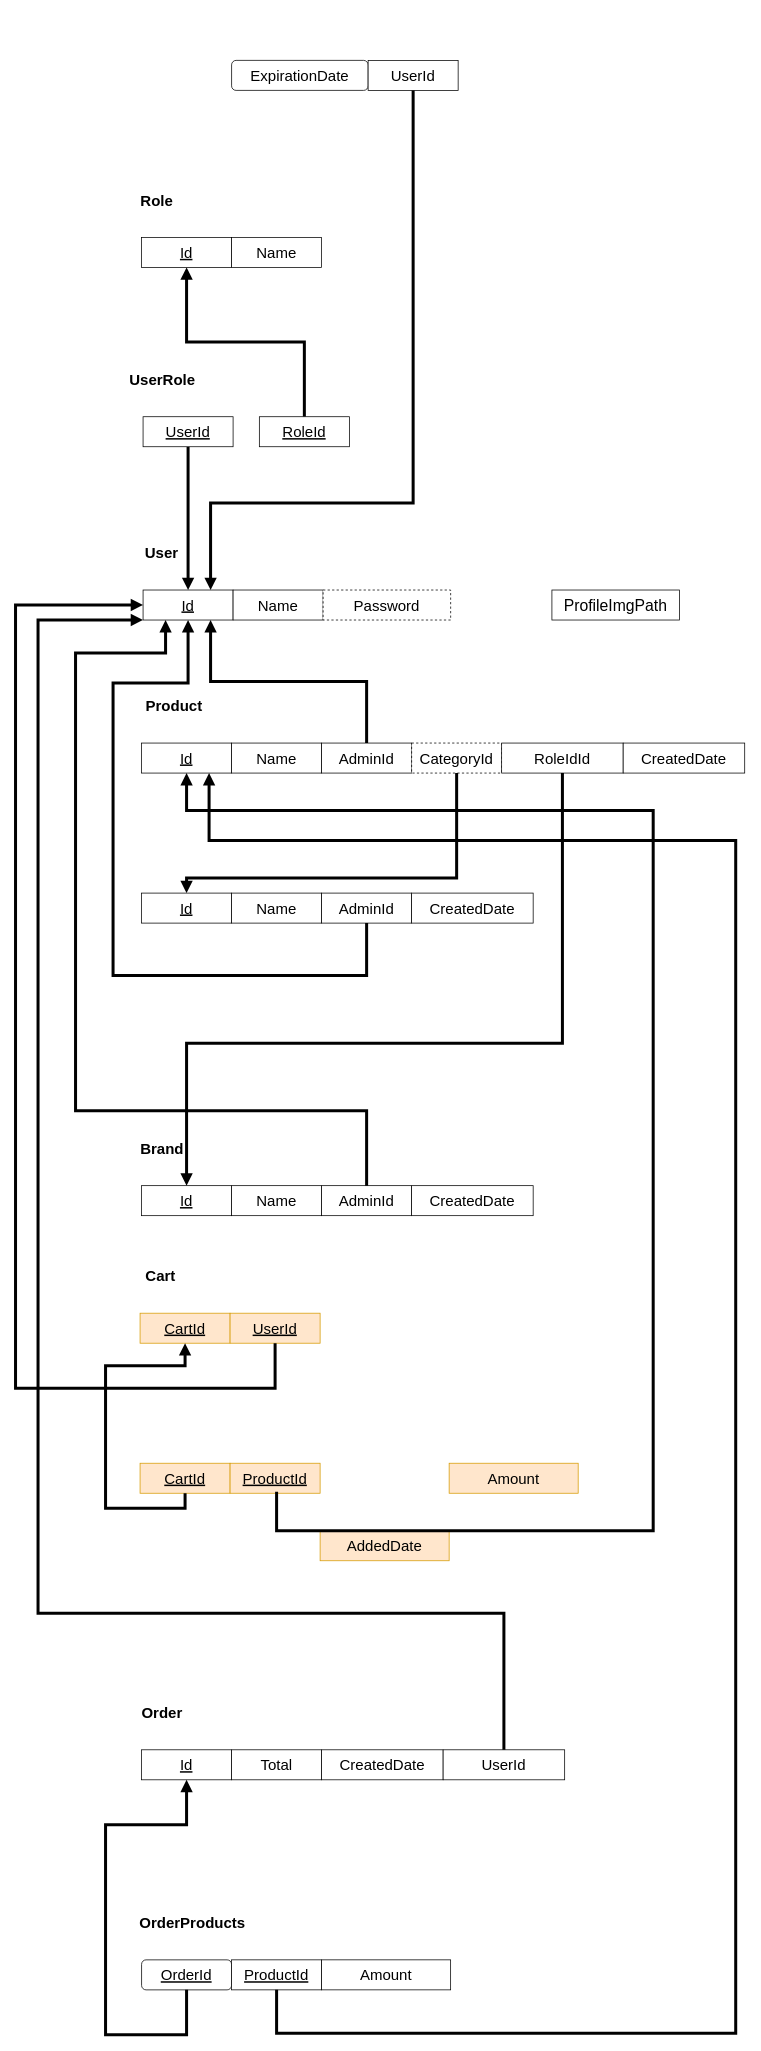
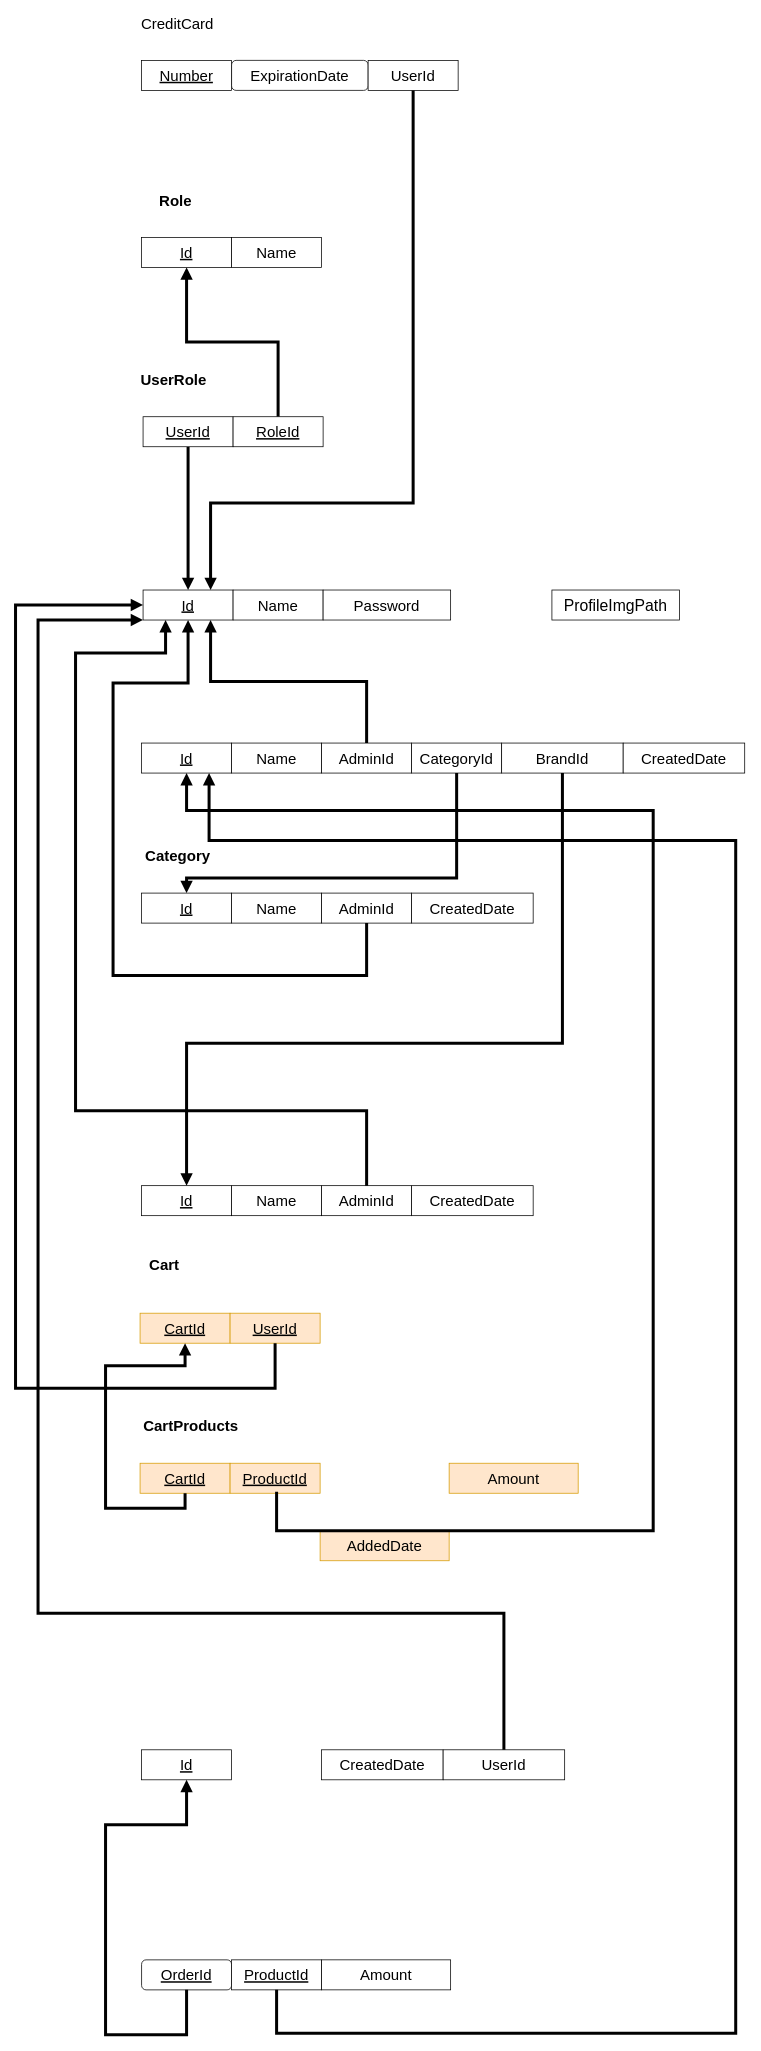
+ <mxCell id="15" value="&lt;span style=&quot;font-size: 20px&quot;&gt;CreditCard&lt;/span&gt;" style="text;html=1;strokeColor=none;fillColor=none;align=center;verticalAlign=middle;whiteSpace=wrap;rounded=0;" parent="1" vertex="1"><mxGeometry x="172" y="20" width="128" height="20" as="geometry" /></mxCell>
+ <mxCell id="16" value="&lt;u style=&quot;font-size: 20px&quot;&gt;Number&lt;/u&gt;" style="rounded=0;whiteSpace=wrap;html=1;" parent="1" vertex="1"><mxGeometry x="188" y="80" width="120" height="40" as="geometry" /></mxCell>
- <mxCell id="2" value="&lt;span style=&quot;font-size: 20px&quot;&gt;&lt;b&gt;Role&lt;/b&gt;&lt;/span&gt;" style="text;html=1;strokeColor=none;fillColor=none;align=center;verticalAlign=middle;whiteSpace=wrap;rounded=0;" parent="1" vertex="1"><mxGeometry x="172" y="256" width="73" height="20" as="geometry" /></mxCell>
+ <mxCell id="2" value="&lt;span style=&quot;font-size: 20px&quot;&gt;&lt;b&gt;Role&lt;/b&gt;&lt;/span&gt;" style="text;html=1;strokeColor=none;fillColor=none;align=center;verticalAlign=middle;whiteSpace=wrap;rounded=0;" parent="1" vertex="1"><mxGeometry x="197" y="256" width="73" height="20" as="geometry" /></mxCell>
- <mxCell id="9" value="&lt;b style=&quot;font-size: 20px&quot;&gt;User&lt;/b&gt;&lt;span style=&quot;font-size: 20px&quot;&gt;&lt;b&gt;Role&lt;/b&gt;&lt;/span&gt;" style="text;html=1;strokeColor=none;fillColor=none;align=center;verticalAlign=middle;whiteSpace=wrap;rounded=0;" parent="1" vertex="1"><mxGeometry x="157" y="495" width="118" height="20" as="geometry" /></mxCell>
+ <mxCell id="9" value="&lt;b style=&quot;font-size: 20px&quot;&gt;User&lt;/b&gt;&lt;span style=&quot;font-size: 20px&quot;&gt;&lt;b&gt;Role&lt;/b&gt;&lt;/span&gt;" style="text;html=1;strokeColor=none;fillColor=none;align=center;verticalAlign=middle;whiteSpace=wrap;rounded=0;" parent="1" vertex="1"><mxGeometry x="172" y="495" width="118" height="20" as="geometry" /></mxCell>
- <mxCell id="13" value="&lt;span style=&quot;font-size: 20px&quot;&gt;&lt;u&gt;RoleId&lt;/u&gt;&lt;/span&gt;" style="rounded=0;whiteSpace=wrap;html=1;" parent="1" vertex="1"><mxGeometry x="345" y="555" width="120" height="40" as="geometry" /></mxCell>
+ <mxCell id="13" value="&lt;span style=&quot;font-size: 20px&quot;&gt;&lt;u&gt;RoleId&lt;/u&gt;&lt;/span&gt;" style="rounded=0;whiteSpace=wrap;html=1;" parent="1" vertex="1"><mxGeometry x="310" y="555" width="120" height="40" as="geometry" /></mxCell>
- <mxCell id="6" value="&lt;span style=&quot;font-size: 20px&quot;&gt;&lt;b&gt;User&lt;/b&gt;&lt;/span&gt;" style="text;html=1;strokeColor=none;fillColor=none;align=center;verticalAlign=middle;whiteSpace=wrap;rounded=0;" parent="1" vertex="1"><mxGeometry x="195" y="726" width="40" height="20" as="geometry" /></mxCell>
- <mxCell id="8" value="&lt;span style=&quot;font-size: 20px&quot;&gt;Password&lt;/span&gt;" style="rounded=0;whiteSpace=wrap;html=1;dashed=1;" parent="1" vertex="1"><mxGeometry x="430" y="786" width="170" height="40" as="geometry" /></mxCell>
+ <mxCell id="8" value="&lt;span style=&quot;font-size: 20px&quot;&gt;Password&lt;/span&gt;" style="rounded=0;whiteSpace=wrap;html=1;" parent="1" vertex="1"><mxGeometry x="430" y="786" width="170" height="40" as="geometry" /></mxCell>
- <mxCell id="20" value="&lt;span style=&quot;font-size: 20px&quot;&gt;&lt;b&gt;Product&lt;/b&gt;&lt;/span&gt;" style="text;html=1;strokeColor=none;fillColor=none;align=center;verticalAlign=middle;whiteSpace=wrap;rounded=0;" parent="1" vertex="1"><mxGeometry x="193" y="930" width="77" height="20" as="geometry" /></mxCell>
- <mxCell id="28" value="&lt;span style=&quot;font-size: 20px&quot;&gt;Category&lt;/span&gt;&lt;span style=&quot;font-size: 20px&quot;&gt;Id&lt;/span&gt;" style="rounded=0;whiteSpace=wrap;html=1;dashed=1;" parent="1" vertex="1"><mxGeometry x="548" y="990" width="120" height="40" as="geometry" /></mxCell>
+ <mxCell id="28" value="&lt;span style=&quot;font-size: 20px&quot;&gt;Category&lt;/span&gt;&lt;span style=&quot;font-size: 20px&quot;&gt;Id&lt;/span&gt;" style="rounded=0;whiteSpace=wrap;html=1;" parent="1" vertex="1"><mxGeometry x="548" y="990" width="120" height="40" as="geometry" /></mxCell>
- <mxCell id="30" value="&lt;span style=&quot;font-size: 20px&quot;&gt;RoleId&lt;/span&gt;&lt;span style=&quot;font-size: 20px&quot;&gt;Id&lt;/span&gt;" style="rounded=0;whiteSpace=wrap;html=1;" parent="1" vertex="1"><mxGeometry x="668" y="990" width="162" height="40" as="geometry" /></mxCell>
+ <mxCell id="30" value="&lt;span style=&quot;font-size: 20px&quot;&gt;Brand&lt;/span&gt;&lt;span style=&quot;font-size: 20px&quot;&gt;Id&lt;/span&gt;" style="rounded=0;whiteSpace=wrap;html=1;" parent="1" vertex="1"><mxGeometry x="668" y="990" width="162" height="40" as="geometry" /></mxCell>
+ <mxCell id="23" value="&lt;span style=&quot;font-size: 20px&quot;&gt;&lt;b&gt;Category&lt;/b&gt;&lt;/span&gt;" style="text;html=1;strokeColor=none;fillColor=none;align=center;verticalAlign=middle;whiteSpace=wrap;rounded=0;" parent="1" vertex="1"><mxGeometry x="193" y="1130" width="87" height="20" as="geometry" /></mxCell>
- <mxCell id="34" value="&lt;span style=&quot;font-size: 20px&quot;&gt;&lt;b&gt;Brand&lt;/b&gt;&lt;/span&gt;" style="text;html=1;strokeColor=none;fillColor=none;align=center;verticalAlign=middle;whiteSpace=wrap;rounded=0;" parent="1" vertex="1"><mxGeometry x="172" y="1520" width="87" height="20" as="geometry" /></mxCell>
- <mxCell id="61" value="&lt;span style=&quot;font-size: 20px&quot;&gt;&lt;b&gt;Cart&lt;/b&gt;&lt;/span&gt;" style="text;html=1;strokeColor=none;fillColor=none;align=center;verticalAlign=middle;whiteSpace=wrap;rounded=0;" vertex="1" parent="1"><mxGeometry x="170" y="1690" width="87" height="20" as="geometry" /></mxCell>
+ <mxCell id="61" value="&lt;span style=&quot;font-size: 20px&quot;&gt;&lt;b&gt;Cart&lt;/b&gt;&lt;/span&gt;" style="text;html=1;strokeColor=none;fillColor=none;align=center;verticalAlign=middle;whiteSpace=wrap;rounded=0;" vertex="1" parent="1"><mxGeometry x="175" y="1675" width="87" height="20" as="geometry" /></mxCell>
+ <mxCell id="42" value="&lt;span style=&quot;font-size: 20px&quot;&gt;&lt;b&gt;CartProducts&lt;/b&gt;&lt;/span&gt;" style="text;html=1;strokeColor=none;fillColor=none;align=center;verticalAlign=middle;whiteSpace=wrap;rounded=0;" parent="1" vertex="1"><mxGeometry x="170" y="1890" width="168" height="20" as="geometry" /></mxCell>
- <mxCell id="47" value="&lt;span style=&quot;font-size: 20px&quot;&gt;&lt;b&gt;Order&lt;/b&gt;&lt;/span&gt;" style="text;html=1;strokeColor=none;fillColor=none;align=center;verticalAlign=middle;whiteSpace=wrap;rounded=0;" parent="1" vertex="1"><mxGeometry x="172" y="2272" width="87" height="20" as="geometry" /></mxCell>
- <mxCell id="49" value="&lt;span style=&quot;font-size: 20px&quot;&gt;Total&lt;/span&gt;" style="rounded=0;whiteSpace=wrap;html=1;" parent="1" vertex="1"><mxGeometry x="308" y="2332" width="120" height="40" as="geometry" /></mxCell>
- <mxCell id="53" value="&lt;span style=&quot;font-size: 20px&quot;&gt;&lt;b&gt;OrderProducts&lt;/b&gt;&lt;/span&gt;" style="text;html=1;align=center;verticalAlign=middle;whiteSpace=wrap;rounded=0;" parent="1" vertex="1"><mxGeometry x="172" y="2552" width="168" height="20" as="geometry" /></mxCell>
